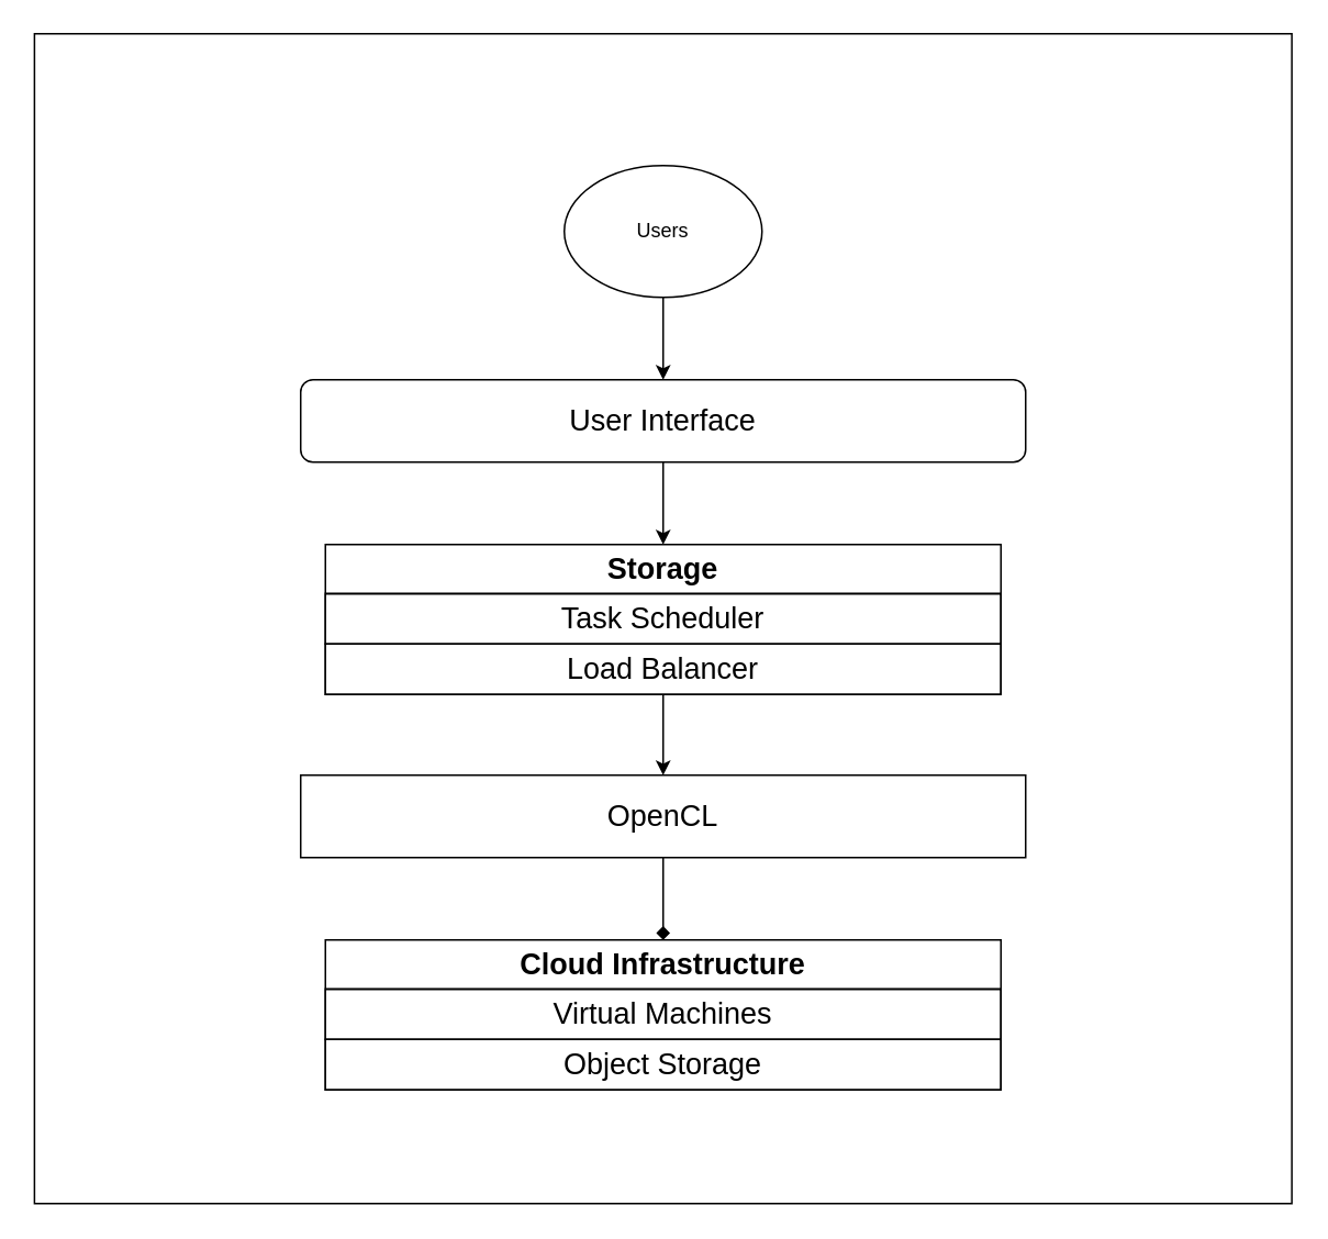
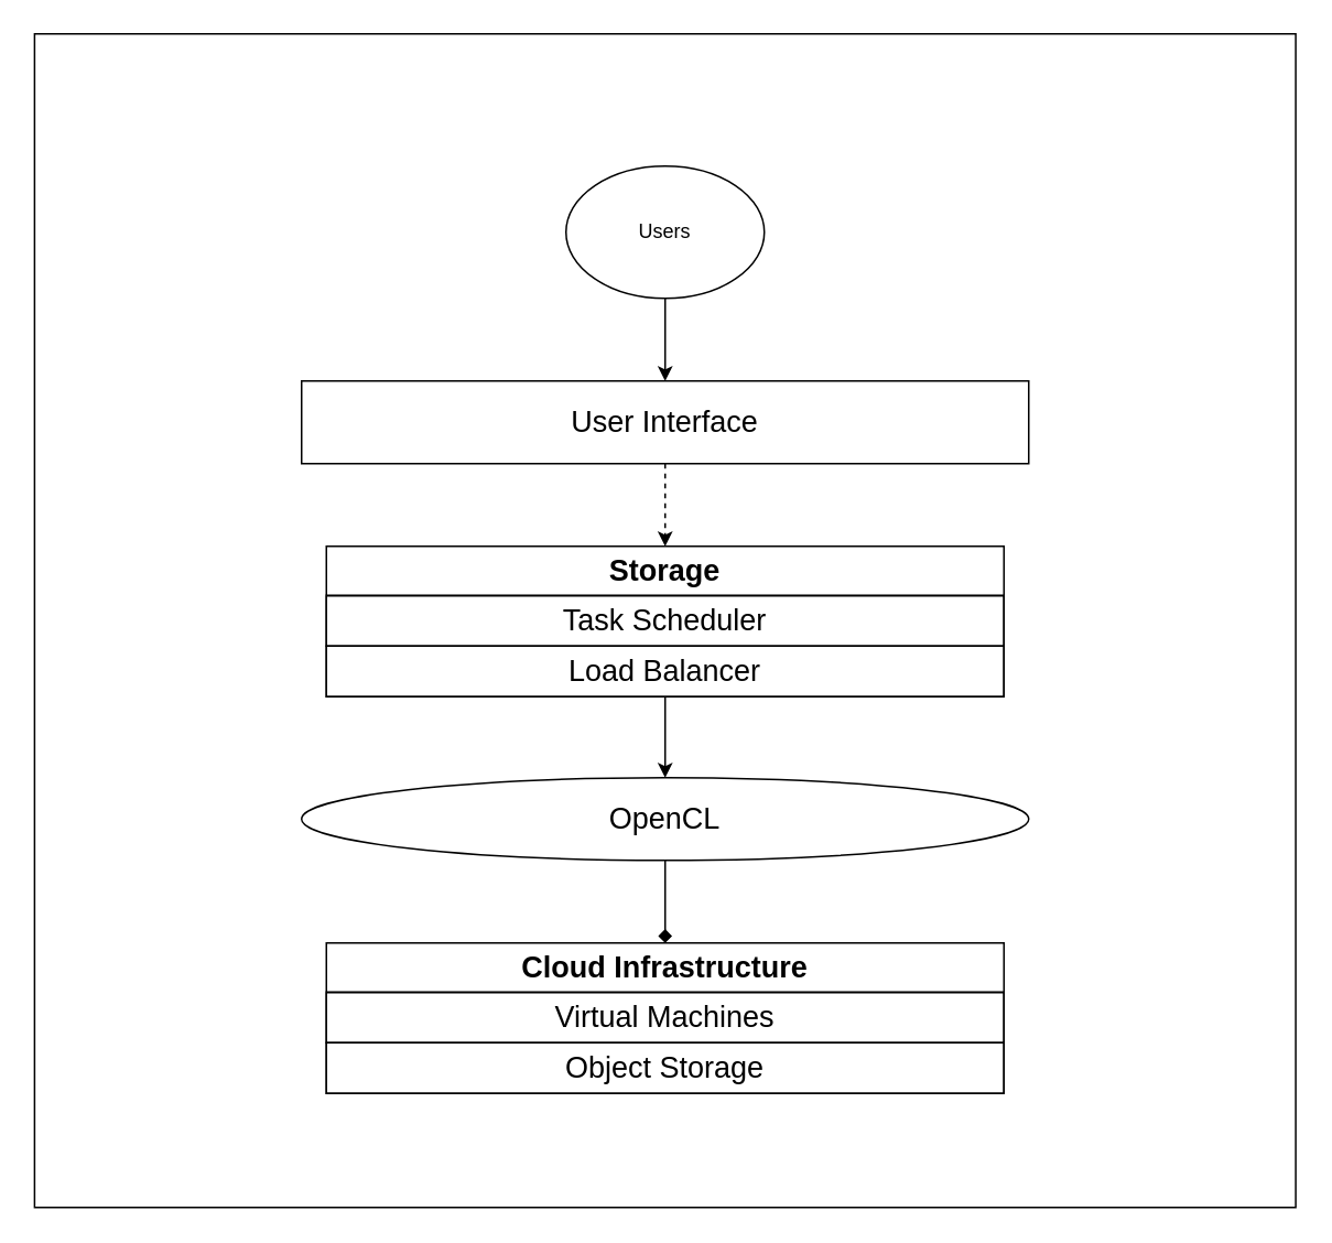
- <mxCell id="4" value="User Interface" style="whiteSpace=wrap;html=1;fillColor=none;strokeColor=#000000;fontColor=#000000;fontSize=18;rounded=1;" vertex="1" parent="1"><mxGeometry x="182" y="230" width="440" height="50" as="geometry" /></mxCell>
+ <mxCell id="4" value="User Interface" style="rounded=0;whiteSpace=wrap;html=1;fillColor=none;strokeColor=#000000;fontColor=#000000;fontSize=18;" vertex="1" parent="1"><mxGeometry x="182" y="230" width="440" height="50" as="geometry" /></mxCell>
- <mxCell id="3" style="edgeStyle=orthogonalEdgeStyle;rounded=0;orthogonalLoop=1;jettySize=auto;html=1;exitX=0.5;exitY=1;exitDx=0;exitDy=0;entryX=0.5;entryY=0;entryDx=0;entryDy=0;strokeColor=#000000;" edge="1" parent="1" source="4" target="7"><mxGeometry relative="1" as="geometry" /></mxCell>
+ <mxCell id="3" style="edgeStyle=orthogonalEdgeStyle;rounded=0;orthogonalLoop=1;jettySize=auto;html=1;exitX=0.5;exitY=1;exitDx=0;exitDy=0;entryX=0.5;entryY=0;entryDx=0;entryDy=0;strokeColor=#000000;dashed=1;" edge="1" parent="1" source="4" target="7"><mxGeometry relative="1" as="geometry" /></mxCell>
- <mxCell id="11" value="OpenCL" style="rounded=0;whiteSpace=wrap;html=1;fillColor=none;strokeColor=#000000;fontColor=#000000;fontSize=18;" vertex="1" parent="1"><mxGeometry x="182" y="470" width="440" height="50" as="geometry" /></mxCell>
+ <mxCell id="11" value="OpenCL" style="ellipse;whiteSpace=wrap;html=1;fillColor=none;strokeColor=#000000;fontColor=#000000;fontSize=18;" vertex="1" parent="1"><mxGeometry x="182" y="470" width="440" height="50" as="geometry" /></mxCell>
